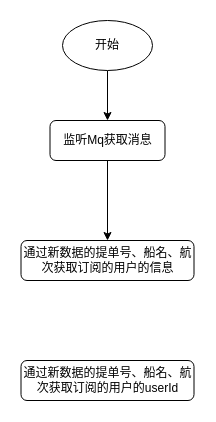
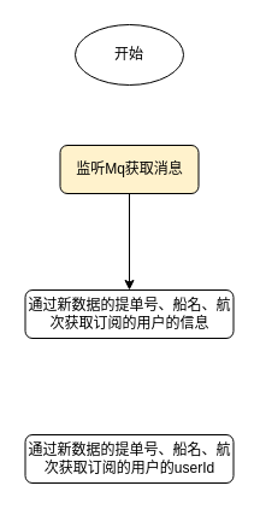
- <mxCell id="2" style="edgeStyle=orthogonalEdgeStyle;rounded=0;orthogonalLoop=1;jettySize=auto;html=1;exitX=0.5;exitY=1;exitDx=0;exitDy=0;entryX=0.5;entryY=0;entryDx=0;entryDy=0;" edge="1" parent="1" source="3" target="5"><mxGeometry relative="1" as="geometry" /></mxCell>
- <mxCell id="5" value="监听Mq获取消息" style="rounded=1;whiteSpace=wrap;html=1;" vertex="1" parent="1"><mxGeometry x="49.5" y="120" width="115" height="40" as="geometry" /></mxCell>
+ <mxCell id="5" value="监听Mq获取消息" style="rounded=1;whiteSpace=wrap;html=1;fillColor=#fff2cc;" vertex="1" parent="1"><mxGeometry x="49.5" y="120" width="115" height="40" as="geometry" /></mxCell>
